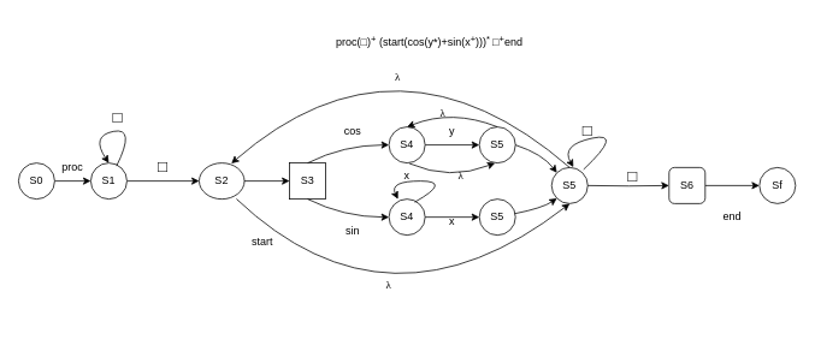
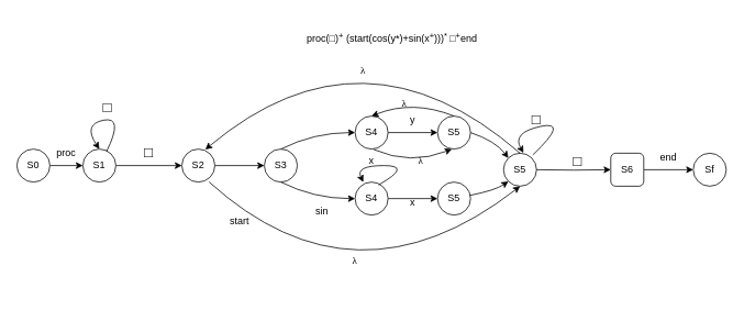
- <mxCell id="20" value="cos" style="text;html=1;strokeColor=none;fillColor=none;align=center;verticalAlign=middle;whiteSpace=wrap;rounded=0;fontSize=12;" parent="1" vertex="1"><mxGeometry x="360" y="130" width="60" height="30" as="geometry" /></mxCell>
- <mxCell id="7" value="S2" style="ellipse;whiteSpace=wrap;html=1;aspect=fixed;" parent="1" vertex="1"><mxGeometry x="220" y="180" width="50" height="40" as="geometry" /></mxCell>
+ <mxCell id="7" value="S2" style="ellipse;whiteSpace=wrap;html=1;aspect=fixed;" parent="1" vertex="1"><mxGeometry x="220" y="180" width="40" height="40" as="geometry" /></mxCell>
- <mxCell id="8" value="S3" style="whiteSpace=wrap;html=1;aspect=fixed;rounded=0;" parent="1" vertex="1"><mxGeometry x="320" y="180" width="40" height="40" as="geometry" /></mxCell>
+ <mxCell id="8" value="S3" style="ellipse;whiteSpace=wrap;html=1;aspect=fixed;" parent="1" vertex="1"><mxGeometry x="320" y="180" width="40" height="40" as="geometry" /></mxCell>
- <mxCell id="44" value="&lt;font style=&quot;font-size: 12px;&quot;&gt;end&lt;/font&gt;" style="text;html=1;strokeColor=none;fillColor=none;align=center;verticalAlign=middle;whiteSpace=wrap;rounded=0;" parent="1" vertex="1"><mxGeometry x="790" y="230" width="40" height="20" as="geometry" /></mxCell>
+ <mxCell id="44" value="&lt;font style=&quot;font-size: 12px;&quot;&gt;end&lt;/font&gt;" style="text;html=1;strokeColor=none;fillColor=none;align=center;verticalAlign=middle;whiteSpace=wrap;rounded=0;" parent="1" vertex="1"><mxGeometry x="790" y="180" width="40" height="20" as="geometry" /></mxCell>
